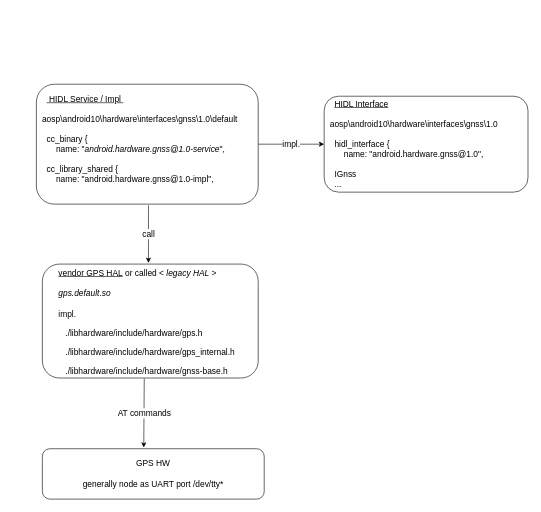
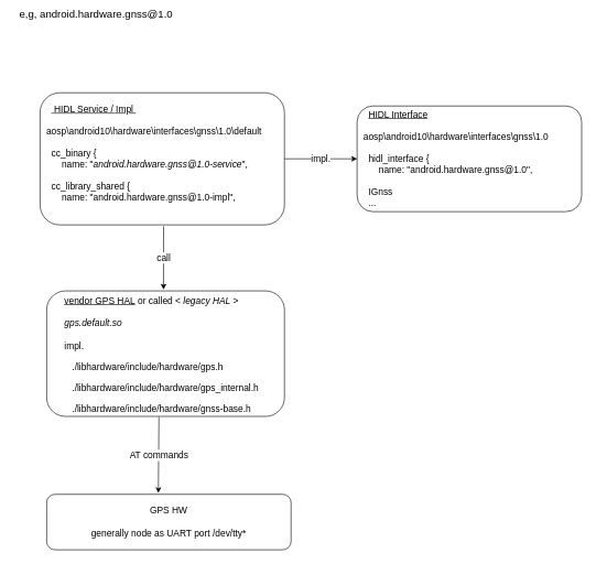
+ <mxCell id="2" value="&lt;div style=&quot;text-align: left ; font-size: 16px&quot;&gt;&lt;font style=&quot;font-size: 16px&quot;&gt;e,g,&amp;nbsp;android.hardware.gnss@1.0&lt;/font&gt;&lt;/div&gt;&lt;div style=&quot;text-align: left ; font-size: 16px&quot;&gt;&lt;font style=&quot;font-size: 16px&quot;&gt;&lt;br&gt;&lt;/font&gt;&lt;/div&gt;&lt;div style=&quot;text-align: left ; font-size: 16px&quot;&gt;&lt;font style=&quot;font-size: 16px&quot;&gt;&lt;br&gt;&lt;/font&gt;&lt;/div&gt;&lt;div style=&quot;text-align: left ; font-size: 16px&quot;&gt;&lt;font style=&quot;font-size: 16px&quot;&gt;&amp;nbsp;&lt;/font&gt;&lt;/div&gt;" style="text;html=1;strokeColor=none;fillColor=none;align=center;verticalAlign=middle;whiteSpace=wrap;rounded=0;fontSize=14;" parent="1" vertex="1"><mxGeometry x="20" y="20" width="250" height="60" as="geometry" /></mxCell>
